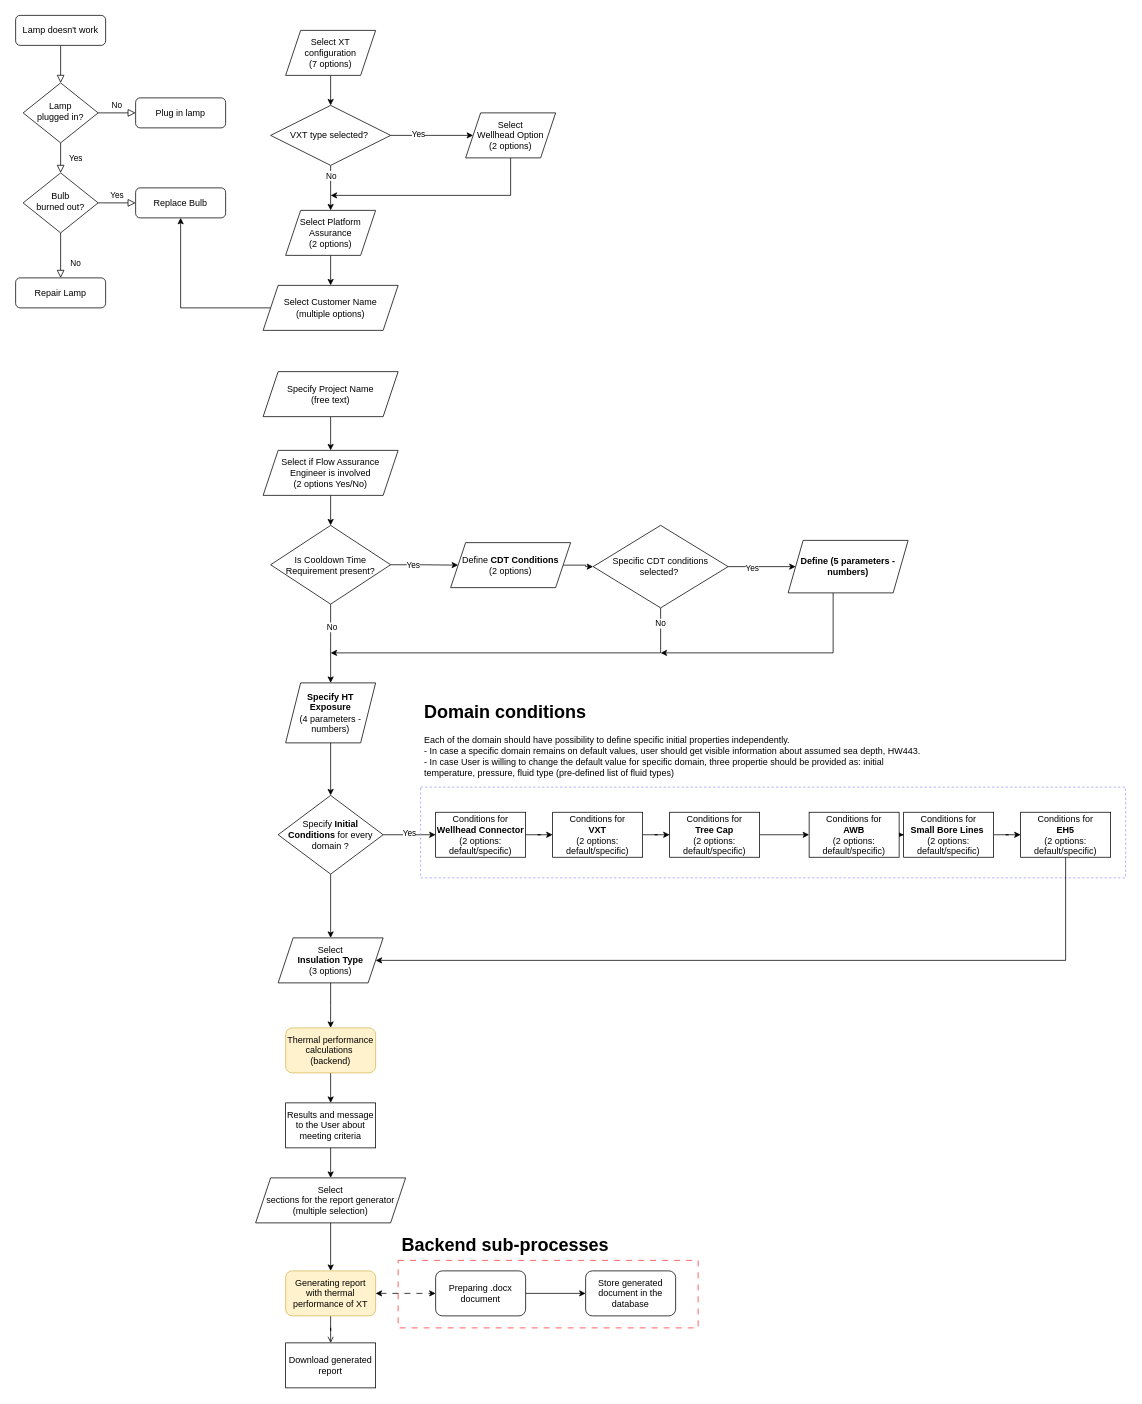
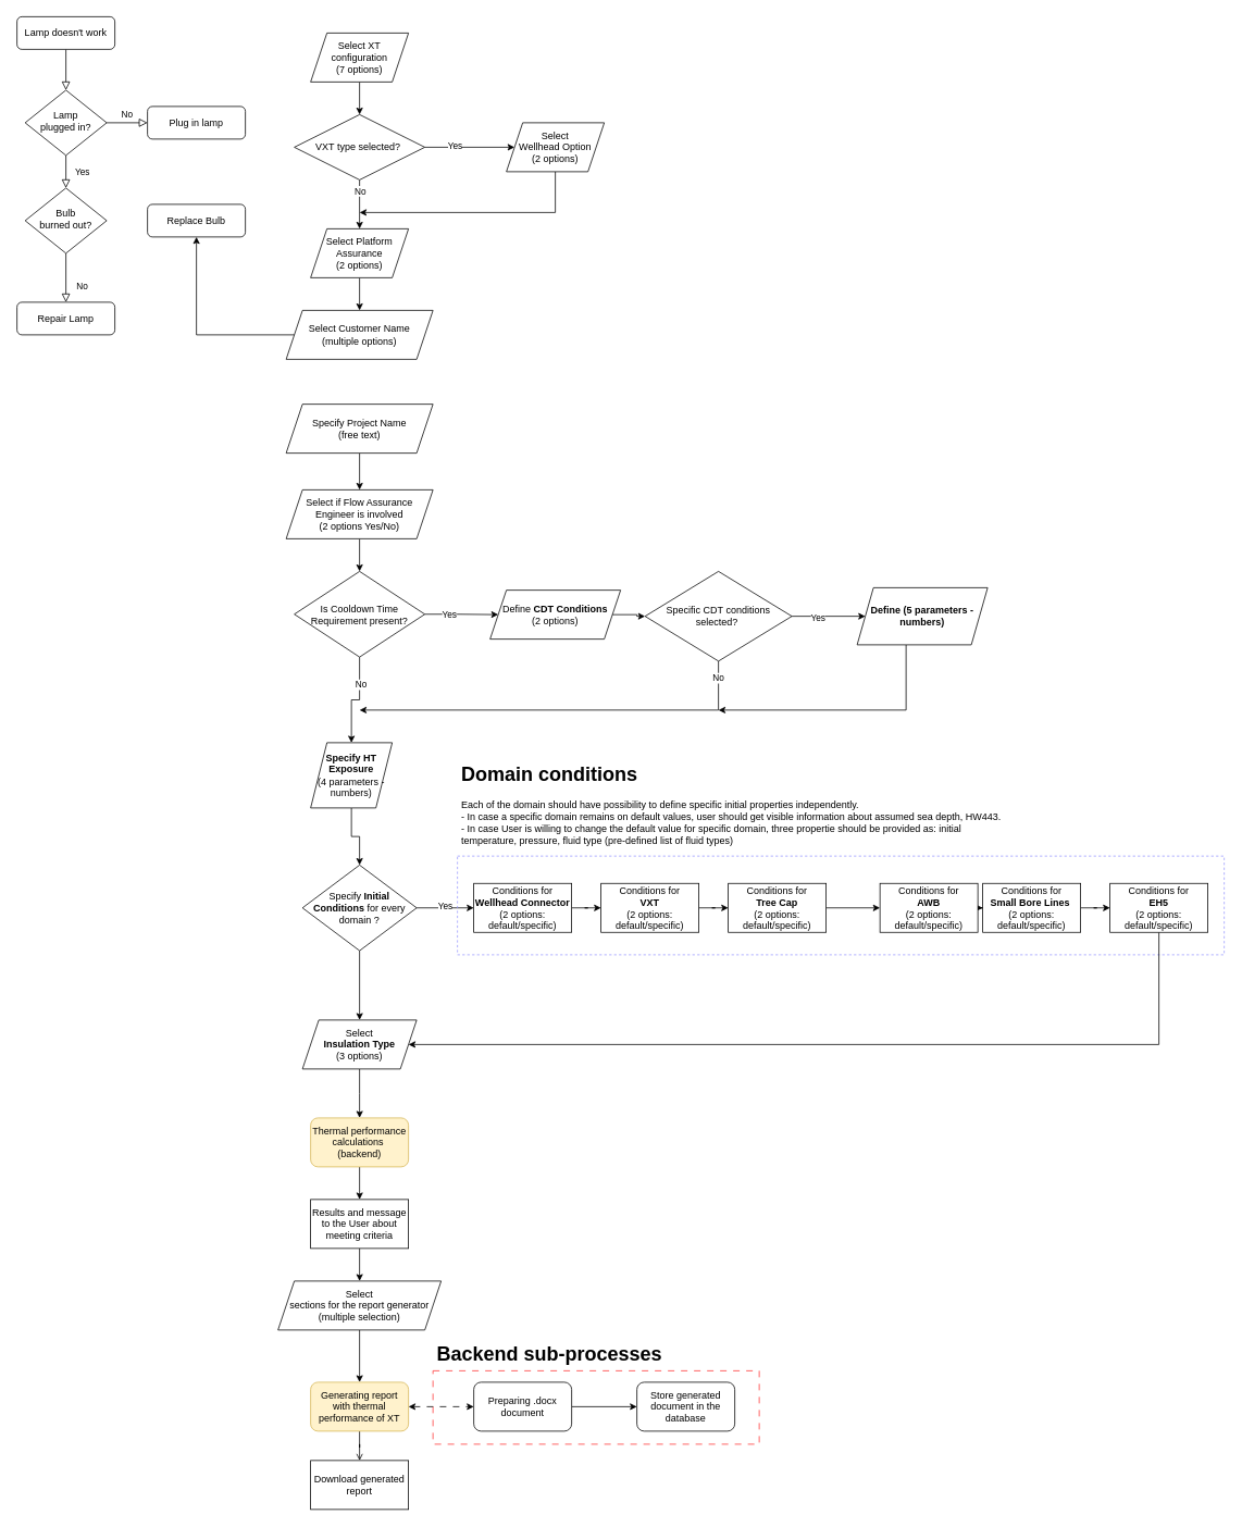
- <mxCell id="9" value="Yes" style="edgeStyle=orthogonalEdgeStyle;rounded=0;html=1;jettySize=auto;orthogonalLoop=1;fontSize=11;endArrow=block;endFill=0;endSize=8;strokeWidth=1;shadow=0;labelBackgroundColor=none;" parent="1" source="10" target="12" edge="1"><mxGeometry y="10" relative="1" as="geometry"><mxPoint as="offset" /></mxGeometry></mxCell>
- <mxCell id="36" value="&lt;b&gt;Specify HT Exposure&lt;/b&gt;&lt;br&gt;(4 parameters - numbers)" style="shape=parallelogram;perimeter=parallelogramPerimeter;whiteSpace=wrap;html=1;fixedSize=1;" parent="1" vertex="1"><mxGeometry x="380" y="910" width="120" height="80" as="geometry" /></mxCell>
+ <mxCell id="36" value="&lt;b&gt;Specify HT Exposure&lt;/b&gt;&lt;br&gt;(4 parameters - numbers)" style="shape=parallelogram;perimeter=parallelogramPerimeter;whiteSpace=wrap;html=1;fixedSize=1;" parent="1" vertex="1"><mxGeometry x="380" y="910" width="100" height="80" as="geometry" /></mxCell>
